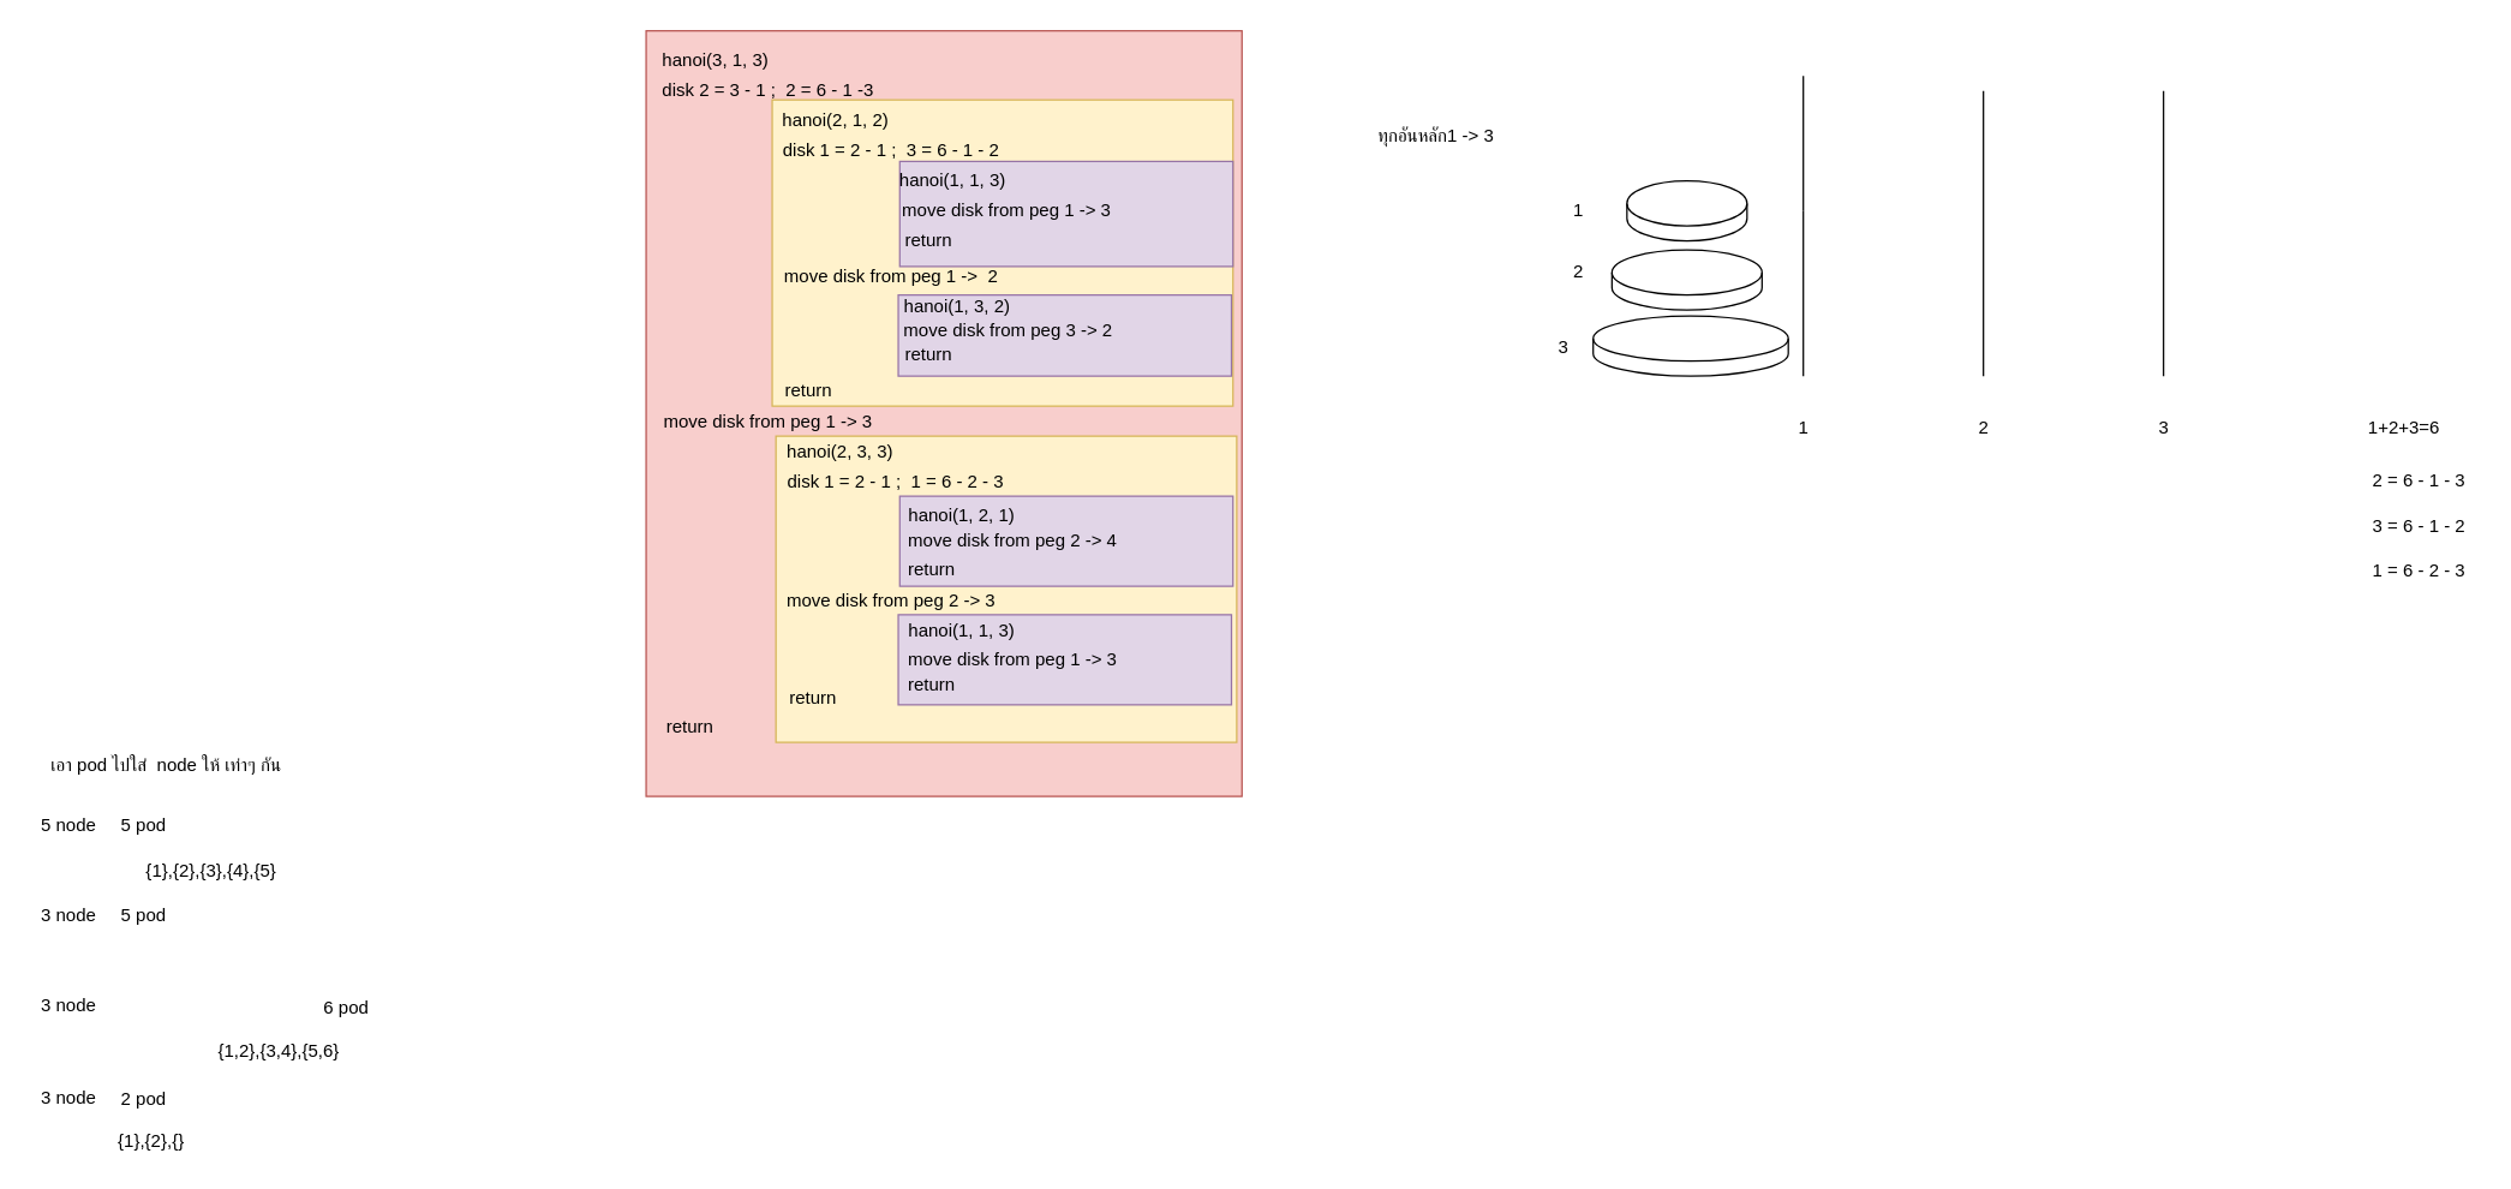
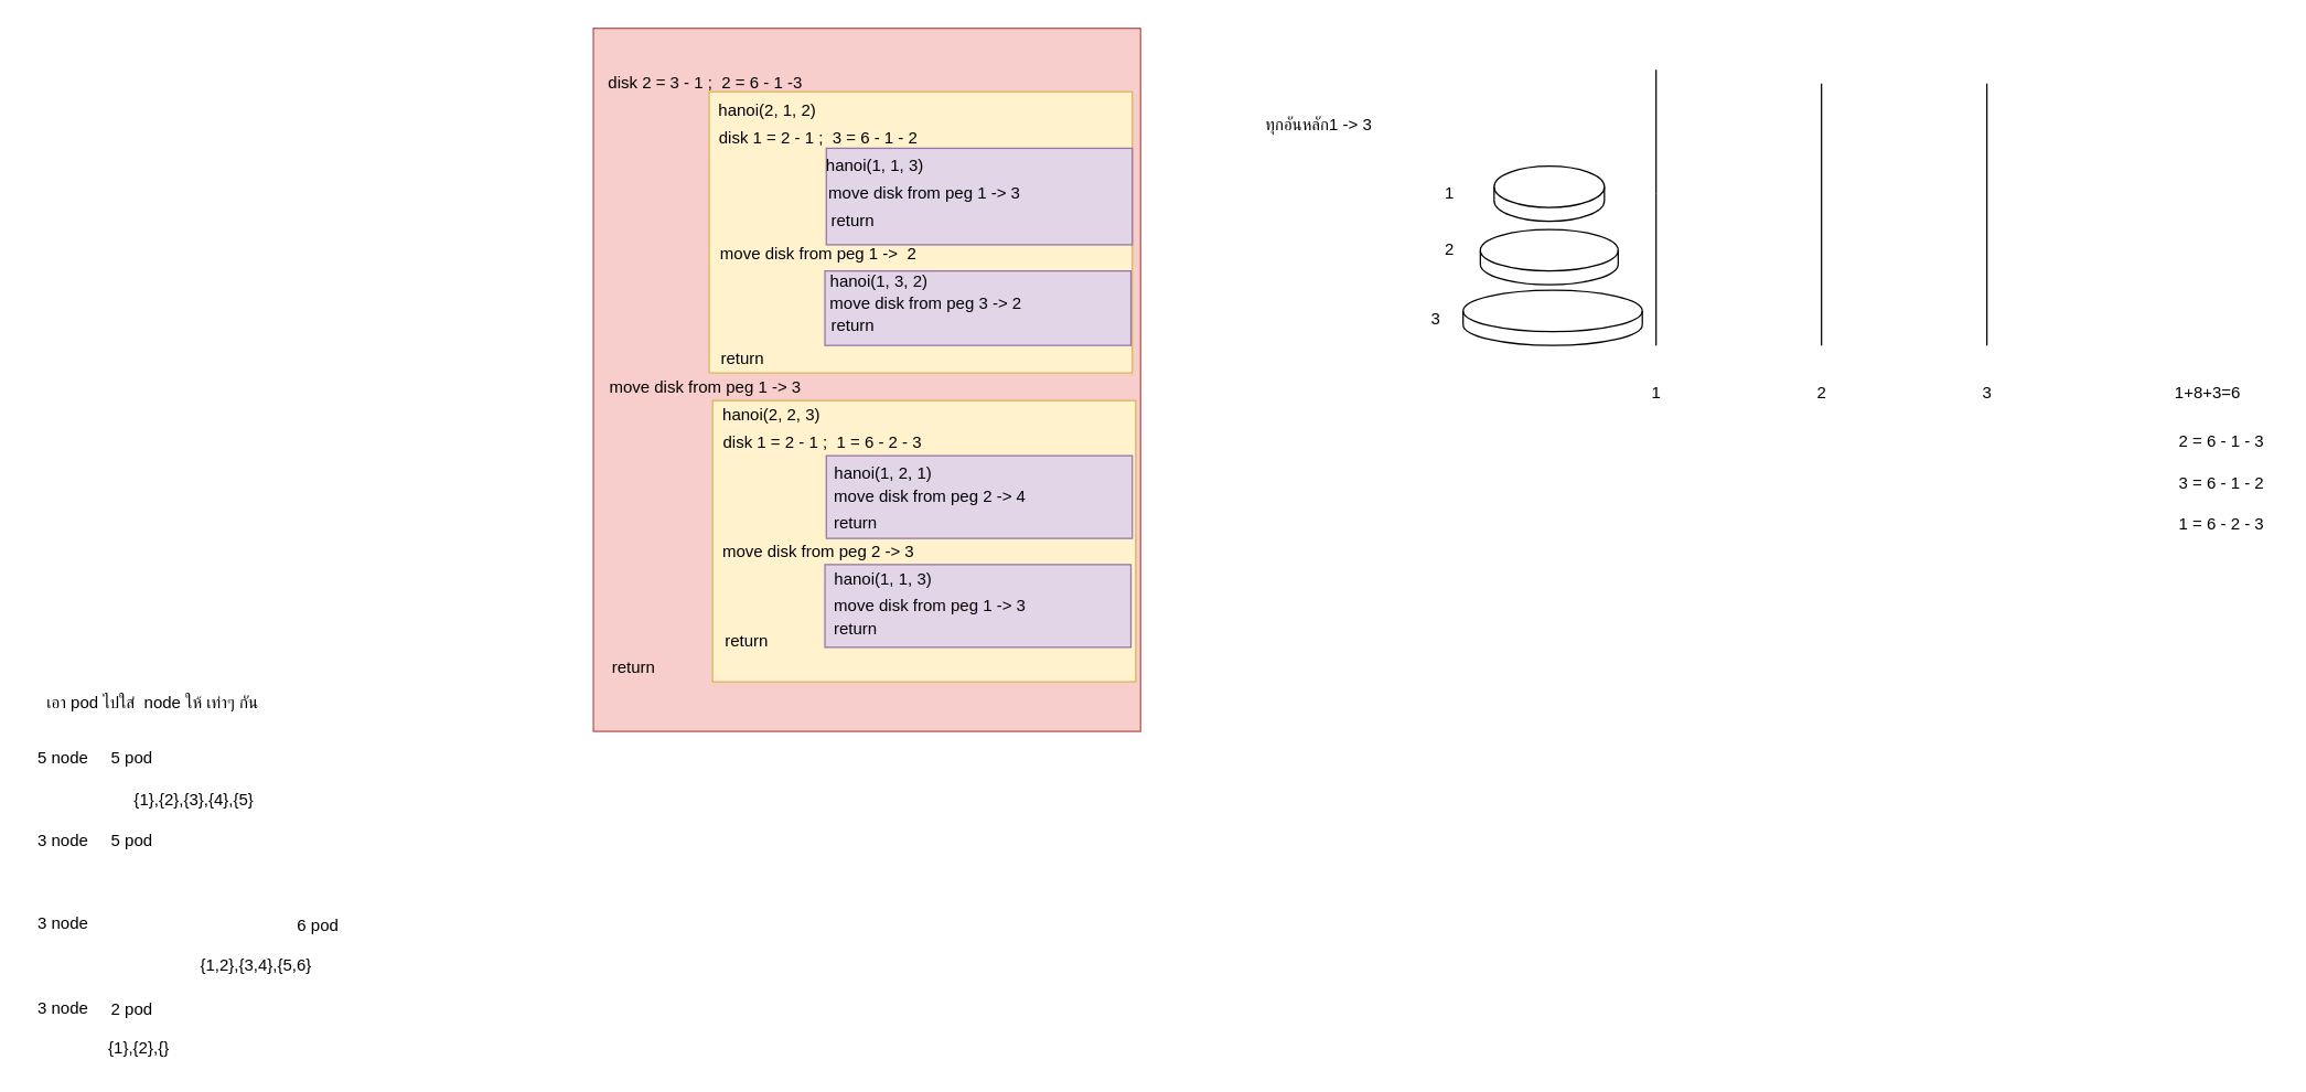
- <mxCell id="28" value="hanoi(3, 1, 3)" style="text;html=1;align=center;verticalAlign=middle;resizable=0;points=[];autosize=1;strokeColor=none;fillColor=none;" parent="1" vertex="1"><mxGeometry x="431" y="30" width="90" height="20" as="geometry" /></mxCell>
- <mxCell id="22" value="1+2+3=6" style="text;html=1;align=center;verticalAlign=middle;resizable=0;points=[];autosize=1;strokeColor=none;fillColor=none;" parent="1" vertex="1"><mxGeometry x="1571" y="275" width="60" height="20" as="geometry" /></mxCell>
+ <mxCell id="22" value="1+8+3=6" style="text;html=1;align=center;verticalAlign=middle;resizable=0;points=[];autosize=1;strokeColor=none;fillColor=none;" parent="1" vertex="1"><mxGeometry x="1571" y="275" width="60" height="20" as="geometry" /></mxCell>
- <mxCell id="40" value="hanoi(2, 3, 3)" style="text;html=1;align=center;verticalAlign=middle;resizable=0;points=[];autosize=1;strokeColor=none;fillColor=none;" parent="1" vertex="1"><mxGeometry x="514" y="291" width="90" height="20" as="geometry" /></mxCell>
+ <mxCell id="40" value="hanoi(2, 2, 3)" style="text;html=1;align=center;verticalAlign=middle;resizable=0;points=[];autosize=1;strokeColor=none;fillColor=none;" parent="1" vertex="1"><mxGeometry x="514" y="291" width="90" height="20" as="geometry" /></mxCell>
